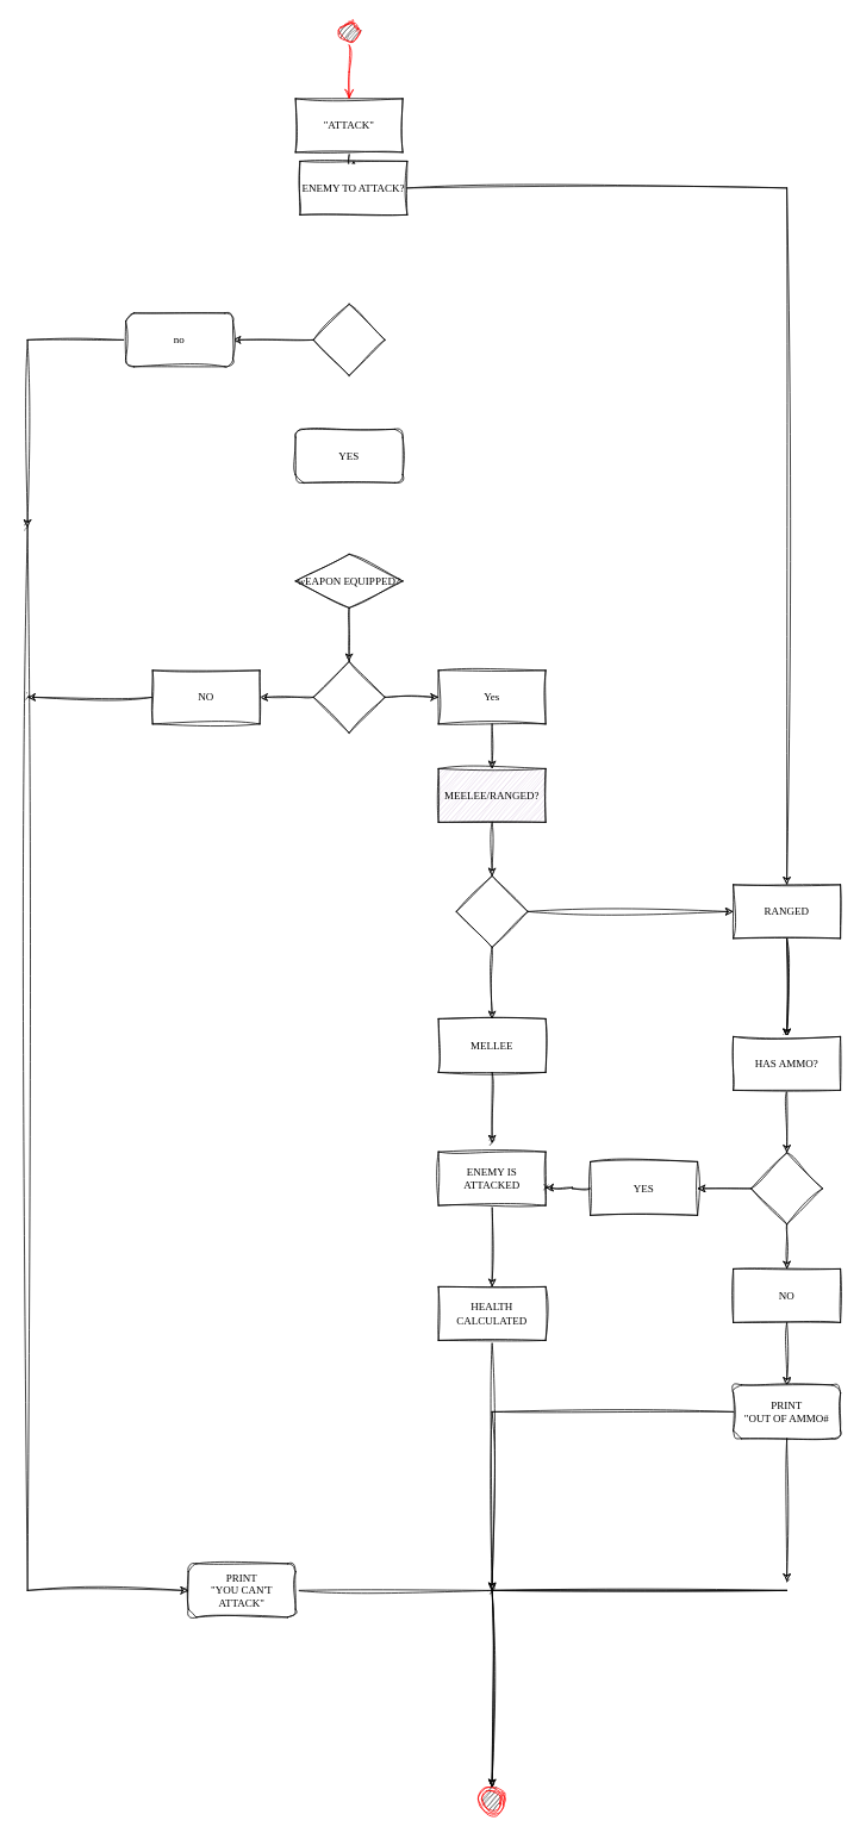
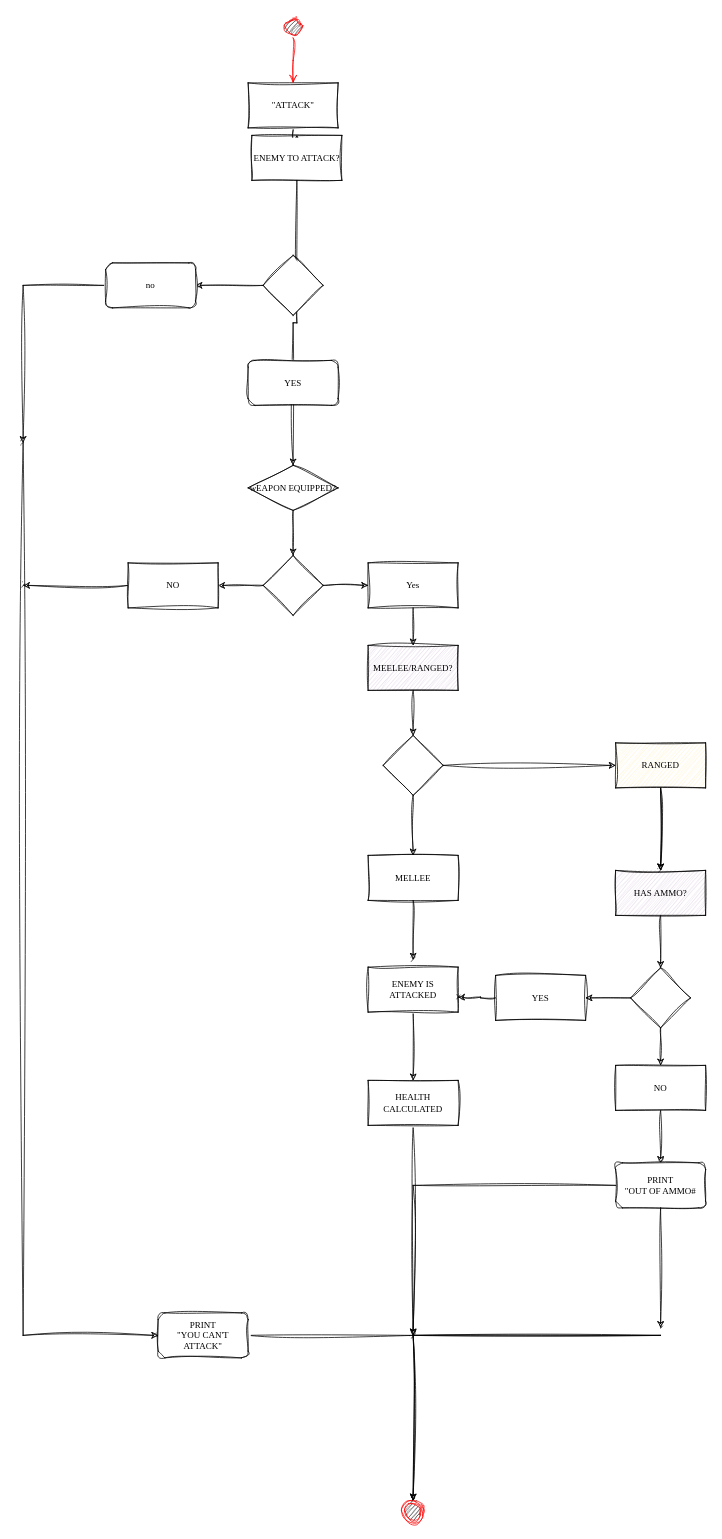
- <mxCell id="18" value="" style="edgeStyle=orthogonalEdgeStyle;rounded=0;sketch=1;hachureGap=4;jiggle=2;curveFitting=1;orthogonalLoop=1;jettySize=auto;html=1;fontFamily=Architects Daughter;fontSource=https%3A%2F%2Ffonts.googleapis.com%2Fcss%3Ffamily%3DArchitects%2BDaughter;" edge="1" parent="1" source="5" target="42"><mxGeometry relative="1" as="geometry"><mxPoint x="390" y="640" as="sourcePoint" /><mxPoint x="390" y="740" as="targetPoint" /></mxGeometry></mxCell>
+ <mxCell id="18" value="" style="edgeStyle=orthogonalEdgeStyle;rounded=0;sketch=1;hachureGap=4;jiggle=2;curveFitting=1;orthogonalLoop=1;jettySize=auto;html=1;fontFamily=Architects Daughter;fontSource=https%3A%2F%2Ffonts.googleapis.com%2Fcss%3Ffamily%3DArchitects%2BDaughter;" edge="1" parent="1" source="5" target="20"><mxGeometry relative="1" as="geometry"><mxPoint x="390" y="640" as="sourcePoint" /><mxPoint x="390" y="740" as="targetPoint" /></mxGeometry></mxCell>
- <mxCell id="42" value="RANGED" style="whiteSpace=wrap;html=1;fontFamily=Architects Daughter;sketch=1;hachureGap=4;jiggle=2;curveFitting=1;fontSource=https%3A%2F%2Ffonts.googleapis.com%2Fcss%3Ffamily%3DArchitects%2BDaughter;" vertex="1" parent="1"><mxGeometry x="820" y="990" width="120" height="60" as="geometry" /></mxCell>
+ <mxCell id="42" value="RANGED" style="whiteSpace=wrap;html=1;fontFamily=Architects Daughter;sketch=1;hachureGap=4;jiggle=2;curveFitting=1;fontSource=https%3A%2F%2Ffonts.googleapis.com%2Fcss%3Ffamily%3DArchitects%2BDaughter;fillColor=#fff2cc;" vertex="1" parent="1"><mxGeometry x="820" y="990" width="120" height="60" as="geometry" /></mxCell>
- <mxCell id="45" value="HAS AMMO?" style="rounded=0;whiteSpace=wrap;html=1;sketch=1;hachureGap=4;jiggle=2;curveFitting=1;fontFamily=Architects Daughter;fontSource=https%3A%2F%2Ffonts.googleapis.com%2Fcss%3Ffamily%3DArchitects%2BDaughter;" vertex="1" parent="1"><mxGeometry x="820" y="1160" width="120" height="60" as="geometry" /></mxCell>
+ <mxCell id="45" value="HAS AMMO?" style="rounded=0;whiteSpace=wrap;html=1;sketch=1;hachureGap=4;jiggle=2;curveFitting=1;fontFamily=Architects Daughter;fontSource=https%3A%2F%2Ffonts.googleapis.com%2Fcss%3Ffamily%3DArchitects%2BDaughter;fillColor=#e1d5e7;" vertex="1" parent="1"><mxGeometry x="820" y="1160" width="120" height="60" as="geometry" /></mxCell>
